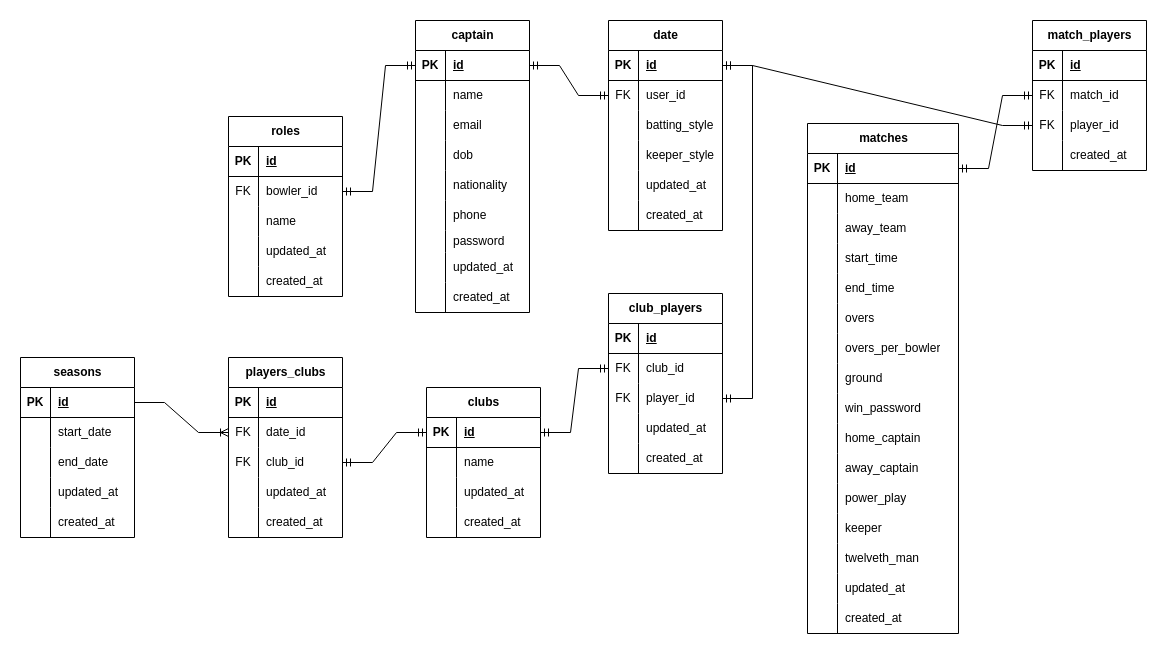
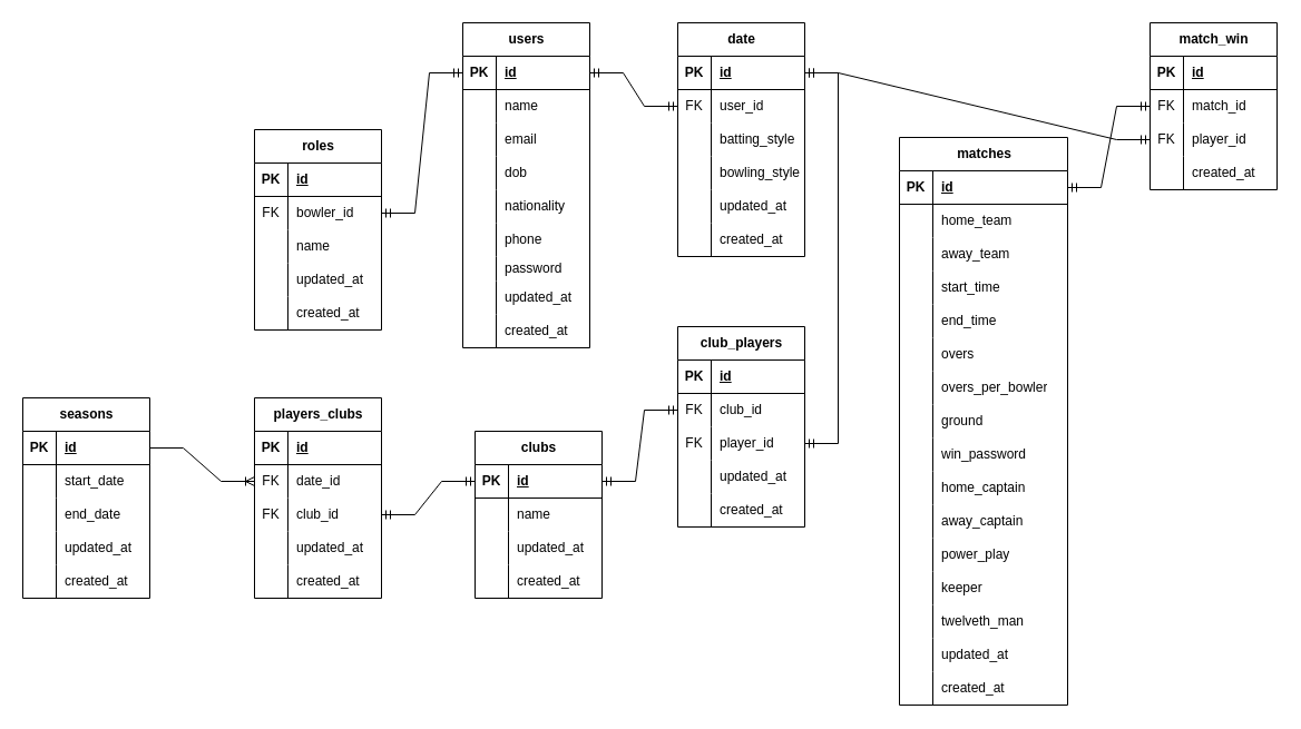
- <mxCell id="2" value="captain" style="shape=table;startSize=30;container=1;collapsible=1;childLayout=tableLayout;fixedRows=1;rowLines=0;fontStyle=1;align=center;resizeLast=1;html=1;movable=1;resizable=1;rotatable=1;deletable=1;editable=1;locked=0;connectable=1;" vertex="1" parent="1"><mxGeometry x="415" y="20" width="114" height="292" as="geometry" /></mxCell>
+ <mxCell id="2" value="users" style="shape=table;startSize=30;container=1;collapsible=1;childLayout=tableLayout;fixedRows=1;rowLines=0;fontStyle=1;align=center;resizeLast=1;html=1;movable=1;resizable=1;rotatable=1;deletable=1;editable=1;locked=0;connectable=1;" vertex="1" parent="1"><mxGeometry x="415" y="20" width="114" height="292" as="geometry" /></mxCell>
- <mxCell id="97" value="match_players" style="shape=table;startSize=30;container=1;collapsible=1;childLayout=tableLayout;fixedRows=1;rowLines=0;fontStyle=1;align=center;resizeLast=1;html=1;movable=1;resizable=1;rotatable=1;deletable=1;editable=1;locked=0;connectable=1;" vertex="1" parent="1"><mxGeometry x="1032" y="20" width="114" height="150" as="geometry" /></mxCell>
+ <mxCell id="97" value="match_win" style="shape=table;startSize=30;container=1;collapsible=1;childLayout=tableLayout;fixedRows=1;rowLines=0;fontStyle=1;align=center;resizeLast=1;html=1;movable=1;resizable=1;rotatable=1;deletable=1;editable=1;locked=0;connectable=1;" vertex="1" parent="1"><mxGeometry x="1032" y="20" width="114" height="150" as="geometry" /></mxCell>
- <mxCell id="90" value="keeper_style" style="shape=partialRectangle;connectable=0;fillColor=none;top=0;left=0;bottom=0;right=0;align=left;spacingLeft=6;overflow=hidden;whiteSpace=wrap;html=1;" vertex="1" parent="88"><mxGeometry x="30" width="84" height="30" as="geometry"><mxRectangle width="84" height="30" as="alternateBounds" /></mxGeometry></mxCell>
+ <mxCell id="90" value="bowling_style" style="shape=partialRectangle;connectable=0;fillColor=none;top=0;left=0;bottom=0;right=0;align=left;spacingLeft=6;overflow=hidden;whiteSpace=wrap;html=1;" vertex="1" parent="88"><mxGeometry x="30" width="84" height="30" as="geometry"><mxRectangle width="84" height="30" as="alternateBounds" /></mxGeometry></mxCell>
